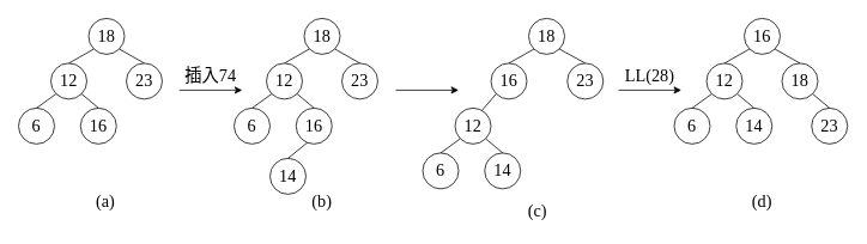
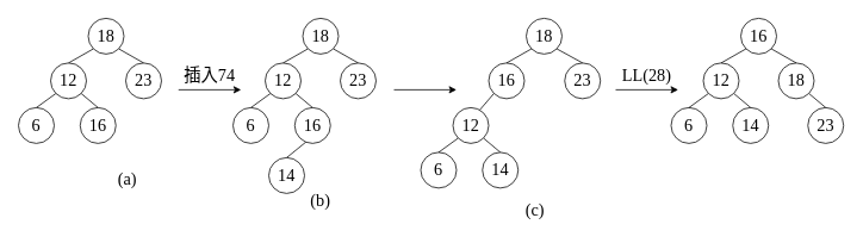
- <mxCell id="52" value="&lt;span style=&quot;font-size: 19px;&quot;&gt;(a)&lt;/span&gt;" style="text;html=1;strokeColor=none;fillColor=none;align=center;verticalAlign=middle;whiteSpace=wrap;rounded=0;fontSize=19;fontFamily=Times New Roman;fontColor=default;" parent="1" vertex="1"><mxGeometry x="87" y="210" width="60" height="30" as="geometry" /></mxCell>
+ <mxCell id="52" value="&lt;span style=&quot;font-size: 19px;&quot;&gt;(a)&lt;/span&gt;" style="text;html=1;strokeColor=none;fillColor=none;align=center;verticalAlign=middle;whiteSpace=wrap;rounded=0;fontSize=19;fontFamily=Times New Roman;fontColor=default;" parent="1" vertex="1"><mxGeometry x="112" y="185" width="60" height="30" as="geometry" /></mxCell>
- <mxCell id="53" value="&lt;span style=&quot;font-size: 19px;&quot;&gt;(d)&lt;/span&gt;" style="text;html=1;strokeColor=none;fillColor=none;align=center;verticalAlign=middle;whiteSpace=wrap;rounded=0;fontSize=19;fontFamily=Times New Roman;fontColor=default;" parent="1" vertex="1"><mxGeometry x="818" y="210" width="60" height="30" as="geometry" /></mxCell>
